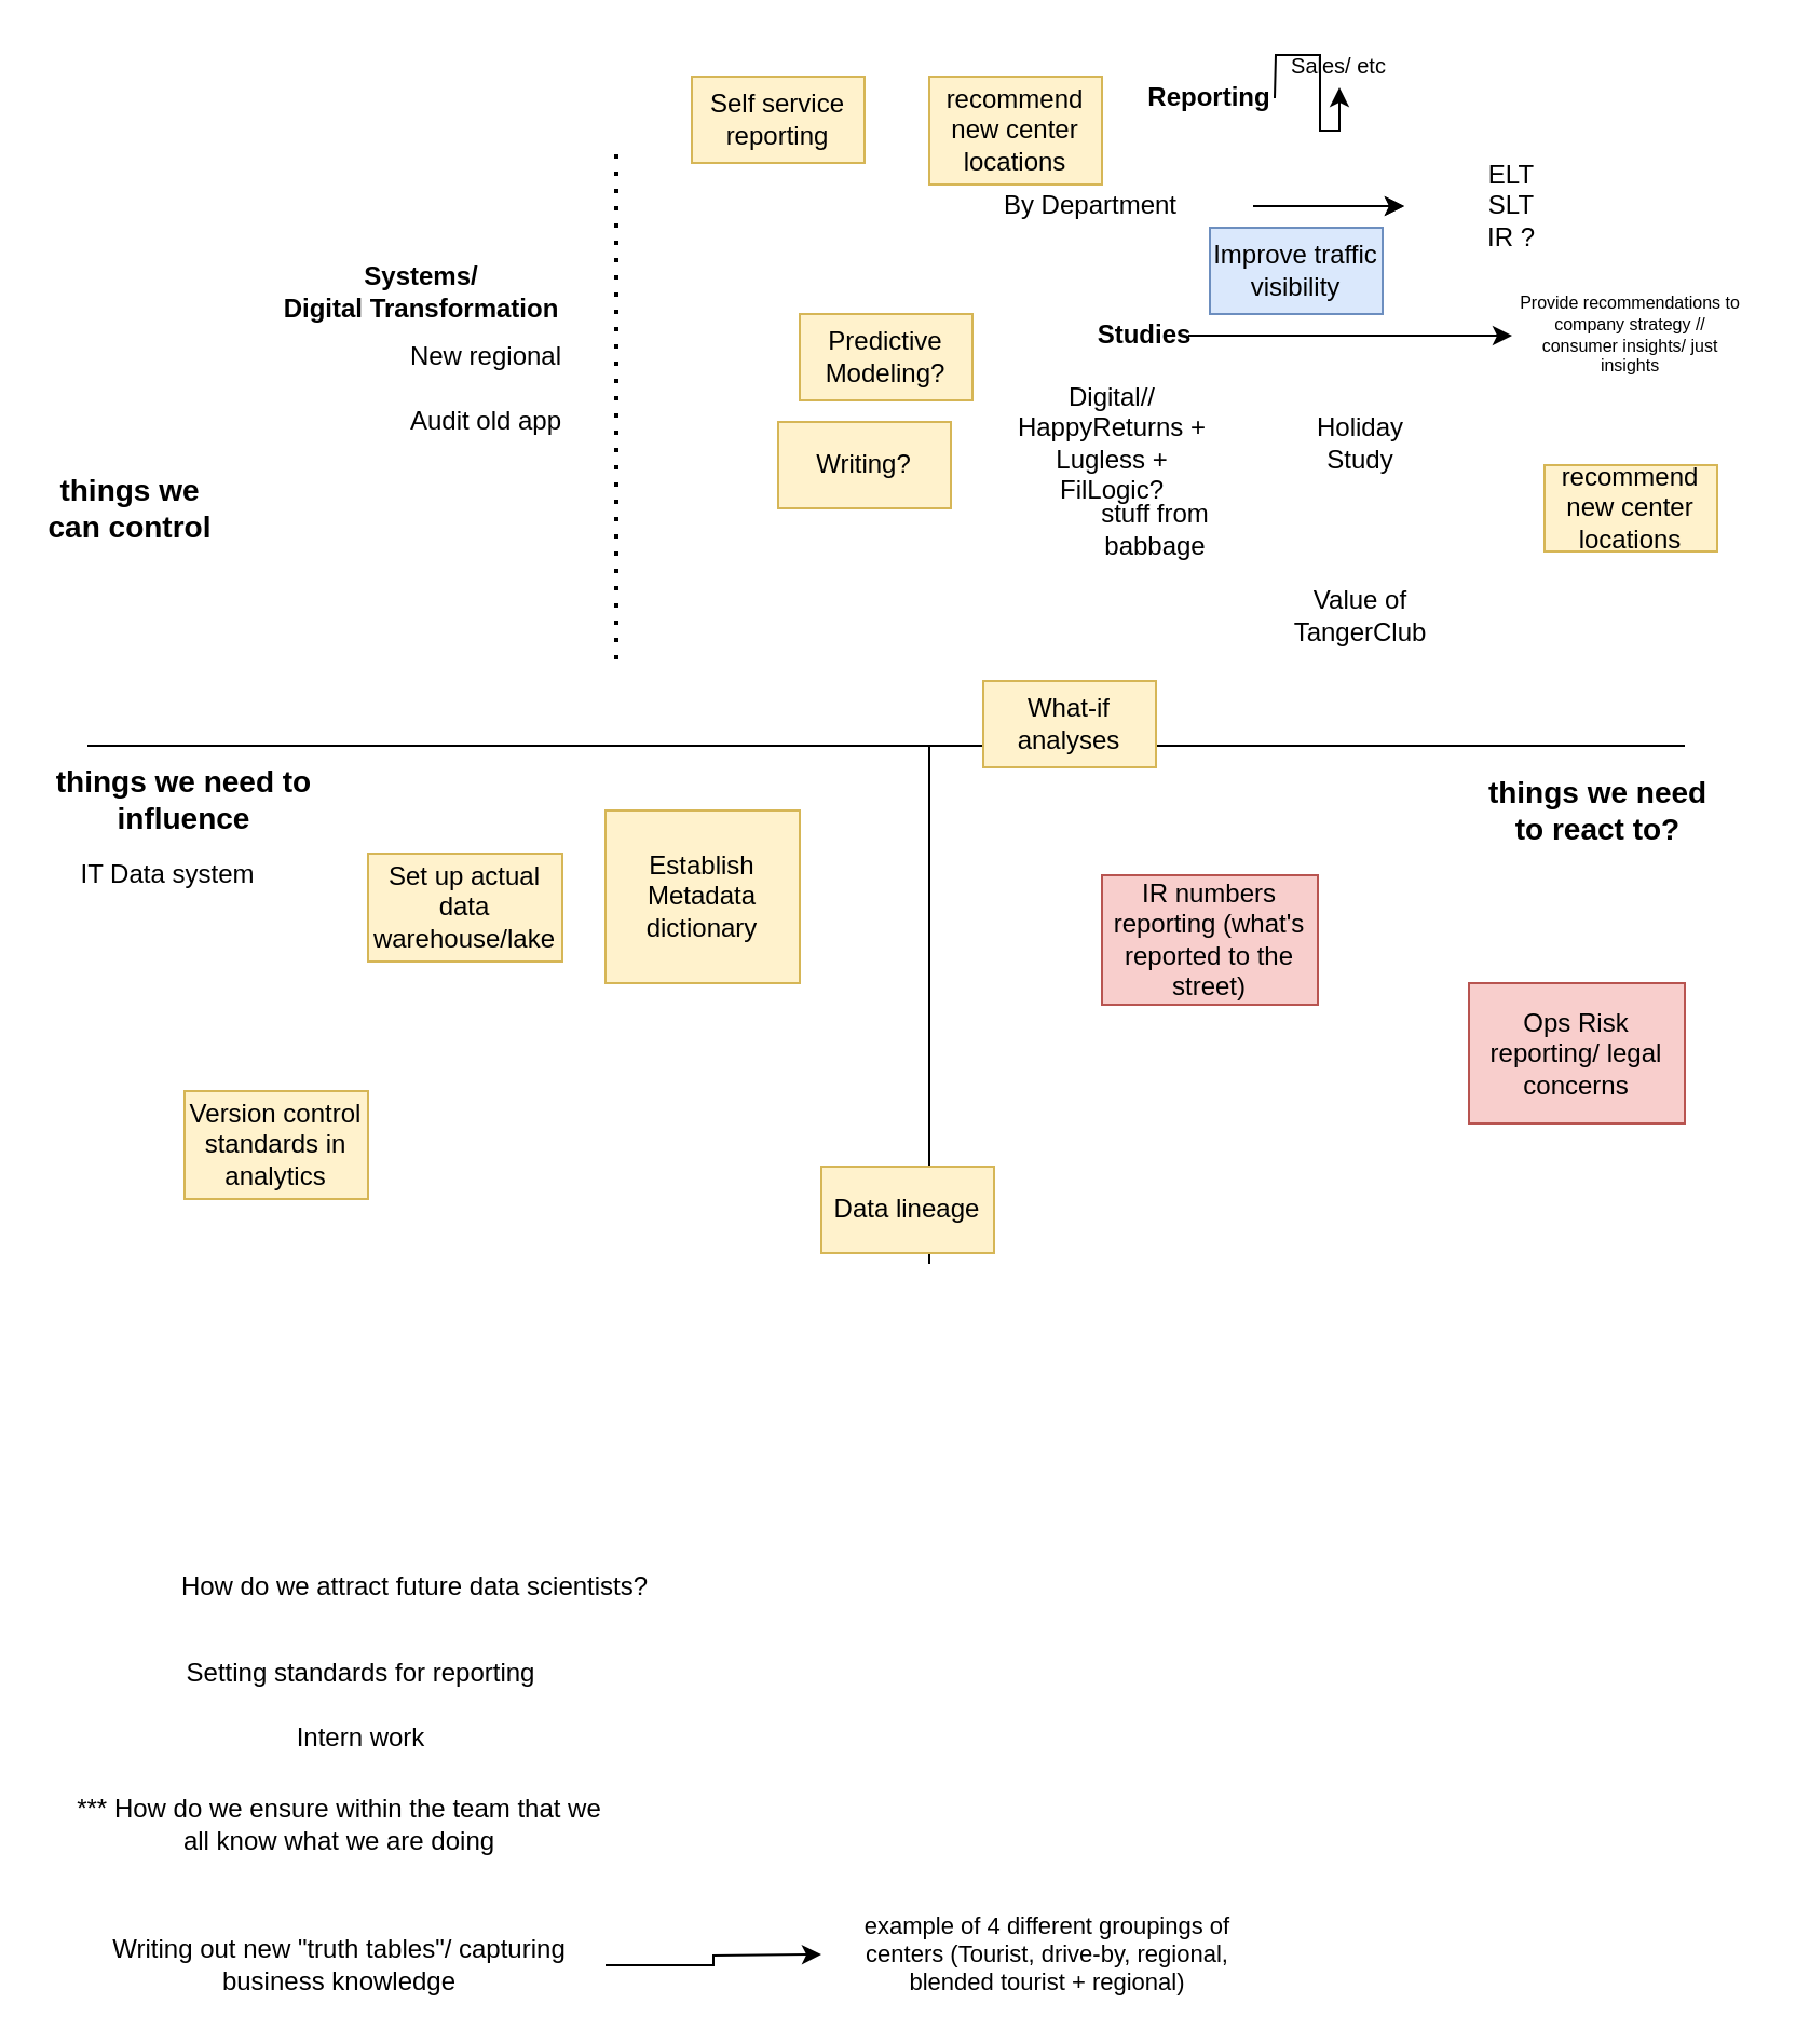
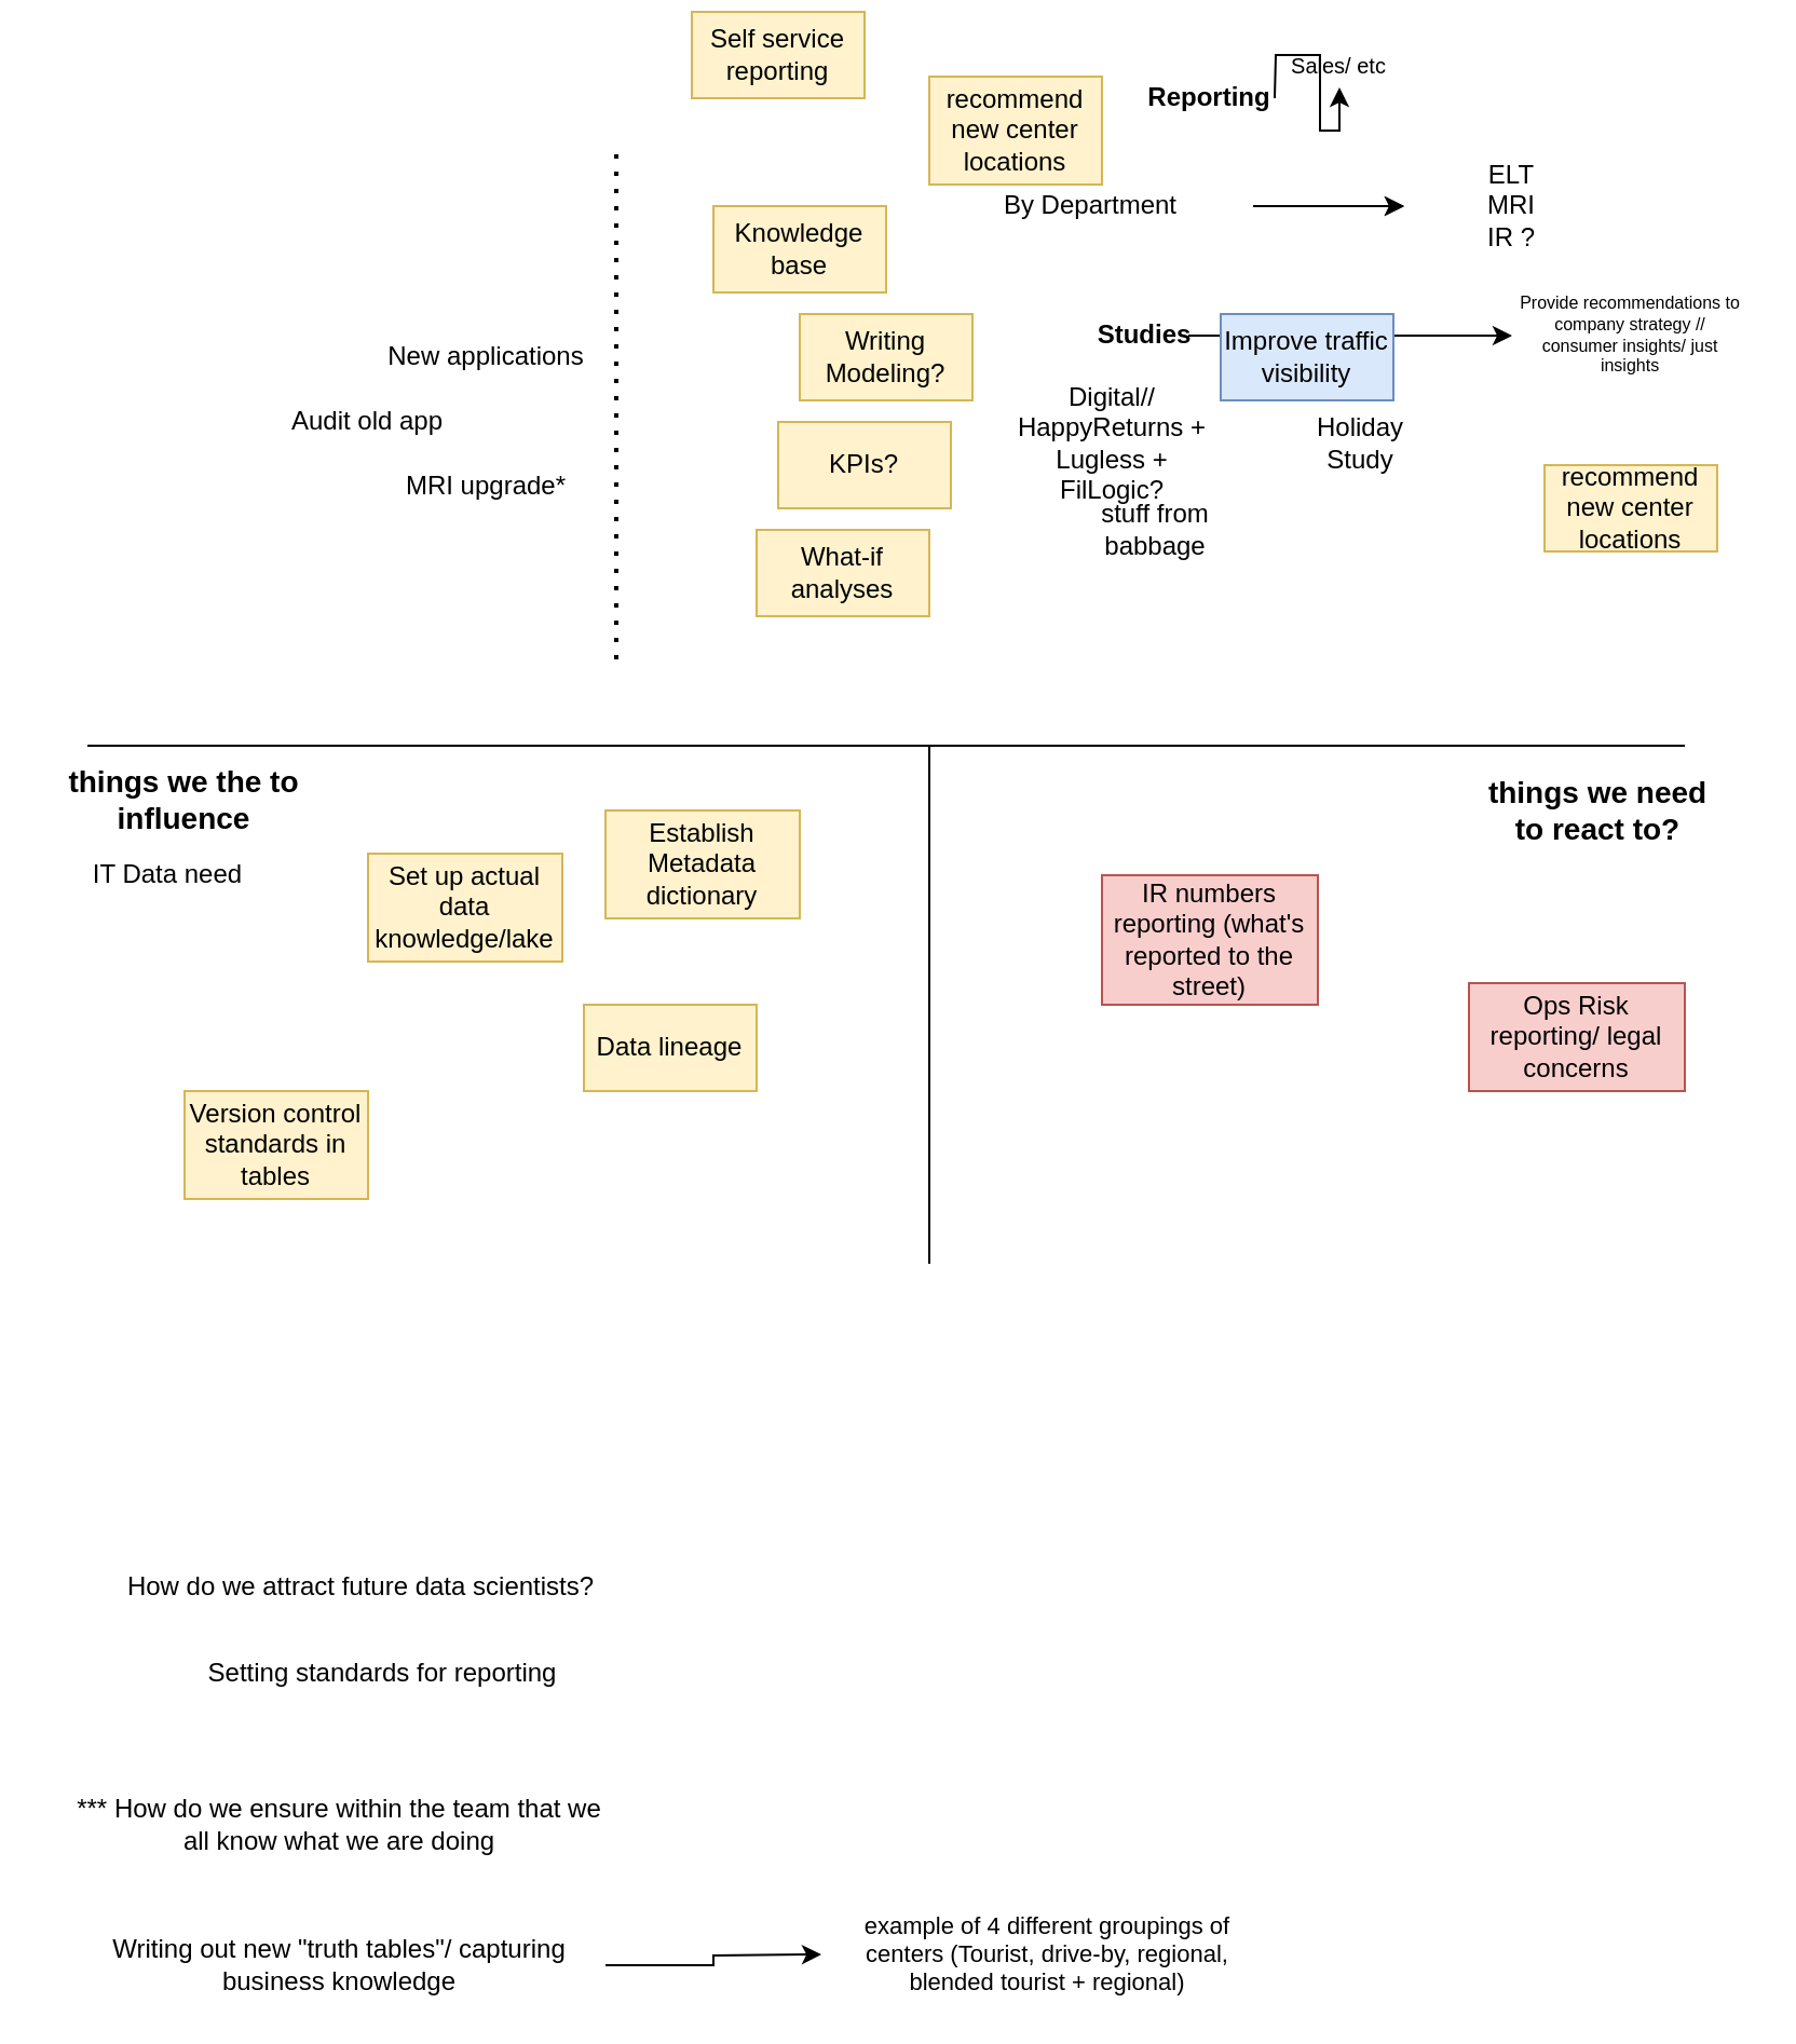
- <mxCell id="35" value="Self service reporting" style="text;html=1;strokeColor=#d6b656;fillColor=#fff2cc;align=center;verticalAlign=middle;whiteSpace=wrap;rounded=0;" vertex="1" parent="1"><mxGeometry x="320" y="35" width="80" height="40" as="geometry" /></mxCell>
+ <mxCell id="35" value="Self service reporting" style="text;html=1;strokeColor=#d6b656;fillColor=#fff2cc;align=center;verticalAlign=middle;whiteSpace=wrap;rounded=0;" vertex="1" parent="1"><mxGeometry x="320" y="5" width="80" height="40" as="geometry" /></mxCell>
- <mxCell id="19" value="ELT&lt;br&gt;SLT&lt;br&gt;IR ?" style="text;html=1;strokeColor=none;fillColor=none;align=center;verticalAlign=middle;whiteSpace=wrap;rounded=0;" vertex="1" parent="1"><mxGeometry x="650" y="85" width="100" height="20" as="geometry" /></mxCell>
+ <mxCell id="19" value="ELT&lt;br&gt;MRI&lt;br&gt;IR ?" style="text;html=1;strokeColor=none;fillColor=none;align=center;verticalAlign=middle;whiteSpace=wrap;rounded=0;" vertex="1" parent="1"><mxGeometry x="650" y="85" width="100" height="20" as="geometry" /></mxCell>
+ <mxCell id="34" value="Knowledge base" style="text;html=1;strokeColor=#d6b656;fillColor=#fff2cc;align=center;verticalAlign=middle;whiteSpace=wrap;rounded=0;" vertex="1" parent="1"><mxGeometry x="330" y="95" width="80" height="40" as="geometry" /></mxCell>
- <mxCell id="40" value="Improve traffic visibility" style="text;html=1;strokeColor=#6c8ebf;fillColor=#dae8fc;align=center;verticalAlign=middle;whiteSpace=wrap;rounded=0;" vertex="1" parent="1"><mxGeometry x="560" y="105" width="80" height="40" as="geometry" /></mxCell>
+ <mxCell id="40" value="Improve traffic visibility" style="text;html=1;strokeColor=#6c8ebf;fillColor=#dae8fc;align=center;verticalAlign=middle;whiteSpace=wrap;rounded=0;" vertex="1" parent="1"><mxGeometry x="565" y="145" width="80" height="40" as="geometry" /></mxCell>
- <mxCell id="2" value="Systems/ &lt;br&gt;Digital Transformation" style="text;html=1;strokeColor=none;fillColor=none;align=center;verticalAlign=middle;whiteSpace=wrap;rounded=0;fontStyle=1" vertex="1" parent="1"><mxGeometry x="130" y="125" width="130" height="20" as="geometry" /></mxCell>
- <mxCell id="8" value="New regional" style="text;html=1;strokeColor=none;fillColor=none;align=center;verticalAlign=middle;whiteSpace=wrap;rounded=0;" vertex="1" parent="1"><mxGeometry x="150" y="155" width="150" height="20" as="geometry" /></mxCell>
+ <mxCell id="8" value="New applications" style="text;html=1;strokeColor=none;fillColor=none;align=center;verticalAlign=middle;whiteSpace=wrap;rounded=0;" vertex="1" parent="1"><mxGeometry x="150" y="155" width="150" height="20" as="geometry" /></mxCell>
- <mxCell id="25" value="Predictive Modeling?" style="text;html=1;strokeColor=#d6b656;fillColor=#fff2cc;align=center;verticalAlign=middle;whiteSpace=wrap;rounded=0;" vertex="1" parent="1"><mxGeometry x="370" y="145" width="80" height="40" as="geometry" /></mxCell>
+ <mxCell id="25" value="Writing Modeling?" style="text;html=1;strokeColor=#d6b656;fillColor=#fff2cc;align=center;verticalAlign=middle;whiteSpace=wrap;rounded=0;" vertex="1" parent="1"><mxGeometry x="370" y="145" width="80" height="40" as="geometry" /></mxCell>
- <mxCell id="9" value="Audit old app" style="text;html=1;strokeColor=none;fillColor=none;align=center;verticalAlign=middle;whiteSpace=wrap;rounded=0;" vertex="1" parent="1"><mxGeometry x="175" y="185" width="100" height="20" as="geometry" /></mxCell>
+ <mxCell id="9" value="Audit old app" style="text;html=1;strokeColor=none;fillColor=none;align=center;verticalAlign=middle;whiteSpace=wrap;rounded=0;" vertex="1" parent="1"><mxGeometry x="120" y="185" width="100" height="20" as="geometry" /></mxCell>
- <mxCell id="26" value="Writing?" style="text;html=1;strokeColor=#d6b656;fillColor=#fff2cc;align=center;verticalAlign=middle;whiteSpace=wrap;rounded=0;" vertex="1" parent="1"><mxGeometry x="360" y="195" width="80" height="40" as="geometry" /></mxCell>
+ <mxCell id="26" value="KPIs?" style="text;html=1;strokeColor=#d6b656;fillColor=#fff2cc;align=center;verticalAlign=middle;whiteSpace=wrap;rounded=0;" vertex="1" parent="1"><mxGeometry x="360" y="195" width="80" height="40" as="geometry" /></mxCell>
+ <mxCell id="33" value="MRI upgrade*" style="text;html=1;strokeColor=none;fillColor=none;align=center;verticalAlign=middle;whiteSpace=wrap;rounded=0;" vertex="1" parent="1"><mxGeometry x="175" y="215" width="100" height="20" as="geometry" /></mxCell>
- <mxCell id="10" value="things we can control" style="text;html=1;strokeColor=none;fillColor=none;align=center;verticalAlign=middle;whiteSpace=wrap;rounded=0;fontStyle=1;fontSize=14;" vertex="1" parent="1"><mxGeometry x="20" y="225" width="80" height="20" as="geometry" /></mxCell>
- <mxCell id="24" value="Value of TangerClub" style="text;html=1;strokeColor=none;fillColor=none;align=center;verticalAlign=middle;whiteSpace=wrap;rounded=0;" vertex="1" parent="1"><mxGeometry x="605" y="275" width="50" height="20" as="geometry" /></mxCell>
- <mxCell id="30" value="What-if analyses" style="text;html=1;strokeColor=#d6b656;fillColor=#fff2cc;align=center;verticalAlign=middle;whiteSpace=wrap;rounded=0;" vertex="1" parent="1"><mxGeometry x="455" y="315" width="80" height="40" as="geometry" /></mxCell>
+ <mxCell id="30" value="What-if analyses" style="text;html=1;strokeColor=#d6b656;fillColor=#fff2cc;align=center;verticalAlign=middle;whiteSpace=wrap;rounded=0;" vertex="1" parent="1"><mxGeometry x="350" y="245" width="80" height="40" as="geometry" /></mxCell>
- <mxCell id="12" value="things we need to influence&lt;br style=&quot;font-size: 14px;&quot;&gt;" style="text;html=1;strokeColor=none;fillColor=none;align=center;verticalAlign=middle;whiteSpace=wrap;rounded=0;fontStyle=1;fontSize=14;" vertex="1" parent="1"><mxGeometry x="20" y="355" width="130" height="30" as="geometry" /></mxCell>
+ <mxCell id="12" value="things we the to influence&lt;br style=&quot;font-size: 14px;&quot;&gt;" style="text;html=1;strokeColor=none;fillColor=none;align=center;verticalAlign=middle;whiteSpace=wrap;rounded=0;fontStyle=1;fontSize=14;" vertex="1" parent="1"><mxGeometry x="20" y="355" width="130" height="30" as="geometry" /></mxCell>
- <mxCell id="15" value="IT Data system" style="text;html=1;strokeColor=none;fillColor=none;align=center;verticalAlign=middle;whiteSpace=wrap;rounded=0;" vertex="1" parent="1"><mxGeometry x="35" y="395" width="85" height="20" as="geometry" /></mxCell>
+ <mxCell id="15" value="IT Data need" style="text;html=1;strokeColor=none;fillColor=none;align=center;verticalAlign=middle;whiteSpace=wrap;rounded=0;" vertex="1" parent="1"><mxGeometry x="35" y="395" width="85" height="20" as="geometry" /></mxCell>
- <mxCell id="27" value="Establish Metadata dictionary" style="text;html=1;strokeColor=#d6b656;fillColor=#fff2cc;align=center;verticalAlign=middle;whiteSpace=wrap;rounded=0;" vertex="1" parent="1"><mxGeometry x="280" y="375" width="90" height="80" as="geometry" /></mxCell>
+ <mxCell id="27" value="Establish Metadata dictionary" style="text;html=1;strokeColor=#d6b656;fillColor=#fff2cc;align=center;verticalAlign=middle;whiteSpace=wrap;rounded=0;" vertex="1" parent="1"><mxGeometry x="280" y="375" width="90" height="50" as="geometry" /></mxCell>
- <mxCell id="29" value="Set up actual data warehouse/lake" style="text;html=1;strokeColor=#d6b656;fillColor=#fff2cc;align=center;verticalAlign=middle;whiteSpace=wrap;rounded=0;" vertex="1" parent="1"><mxGeometry x="170" y="395" width="90" height="50" as="geometry" /></mxCell>
+ <mxCell id="29" value="Set up actual data knowledge/lake" style="text;html=1;strokeColor=#d6b656;fillColor=#fff2cc;align=center;verticalAlign=middle;whiteSpace=wrap;rounded=0;" vertex="1" parent="1"><mxGeometry x="170" y="395" width="90" height="50" as="geometry" /></mxCell>
- <mxCell id="32" value="Ops Risk reporting/ legal concerns" style="text;html=1;strokeColor=#b85450;fillColor=#f8cecc;align=center;verticalAlign=middle;whiteSpace=wrap;rounded=0;" vertex="1" parent="1"><mxGeometry x="680" y="455" width="100" height="65" as="geometry" /></mxCell>
+ <mxCell id="32" value="Ops Risk reporting/ legal concerns" style="text;html=1;strokeColor=#b85450;fillColor=#f8cecc;align=center;verticalAlign=middle;whiteSpace=wrap;rounded=0;" vertex="1" parent="1"><mxGeometry x="680" y="455" width="100" height="50" as="geometry" /></mxCell>
- <mxCell id="31" value="Version control standards in analytics" style="text;html=1;strokeColor=#d6b656;fillColor=#fff2cc;align=center;verticalAlign=middle;whiteSpace=wrap;rounded=0;" vertex="1" parent="1"><mxGeometry x="85" y="505" width="85" height="50" as="geometry" /></mxCell>
+ <mxCell id="31" value="Version control standards in tables" style="text;html=1;strokeColor=#d6b656;fillColor=#fff2cc;align=center;verticalAlign=middle;whiteSpace=wrap;rounded=0;" vertex="1" parent="1"><mxGeometry x="85" y="505" width="85" height="50" as="geometry" /></mxCell>
- <mxCell id="28" value="Data lineage" style="text;html=1;strokeColor=#d6b656;fillColor=#fff2cc;align=center;verticalAlign=middle;whiteSpace=wrap;rounded=0;" vertex="1" parent="1"><mxGeometry x="380" y="540" width="80" height="40" as="geometry" /></mxCell>
+ <mxCell id="28" value="Data lineage" style="text;html=1;strokeColor=#d6b656;fillColor=#fff2cc;align=center;verticalAlign=middle;whiteSpace=wrap;rounded=0;" vertex="1" parent="1"><mxGeometry x="270" y="465" width="80" height="40" as="geometry" /></mxCell>
- <mxCell id="22" value="How do we attract future data scientists?" style="text;html=1;strokeColor=none;fillColor=none;align=center;verticalAlign=middle;whiteSpace=wrap;rounded=0;" vertex="1" parent="1"><mxGeometry x="67.5" y="725" width="247.5" height="20" as="geometry" /></mxCell>
+ <mxCell id="22" value="How do we attract future data scientists?" style="text;html=1;strokeColor=none;fillColor=none;align=center;verticalAlign=middle;whiteSpace=wrap;rounded=0;" vertex="1" parent="1"><mxGeometry x="42.5" y="725" width="247.5" height="20" as="geometry" /></mxCell>
- <mxCell id="41" value="Setting standards for reporting" style="text;html=1;strokeColor=none;fillColor=none;align=center;verticalAlign=middle;whiteSpace=wrap;rounded=0;" vertex="1" parent="1"><mxGeometry x="42.5" y="765" width="247.5" height="20" as="geometry" /></mxCell>
+ <mxCell id="41" value="Setting standards for reporting" style="text;html=1;strokeColor=none;fillColor=none;align=center;verticalAlign=middle;whiteSpace=wrap;rounded=0;" vertex="1" parent="1"><mxGeometry x="52.5" y="765" width="247.5" height="20" as="geometry" /></mxCell>
- <mxCell id="42" value="Intern work" style="text;html=1;strokeColor=none;fillColor=none;align=center;verticalAlign=middle;whiteSpace=wrap;rounded=0;" vertex="1" parent="1"><mxGeometry x="42.5" y="795" width="247.5" height="20" as="geometry" /></mxCell>
